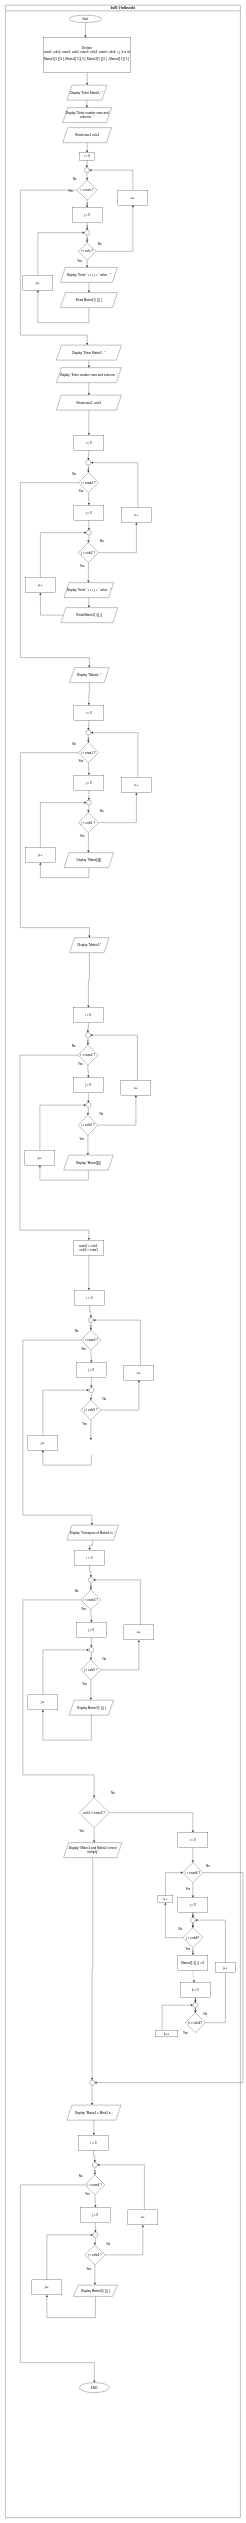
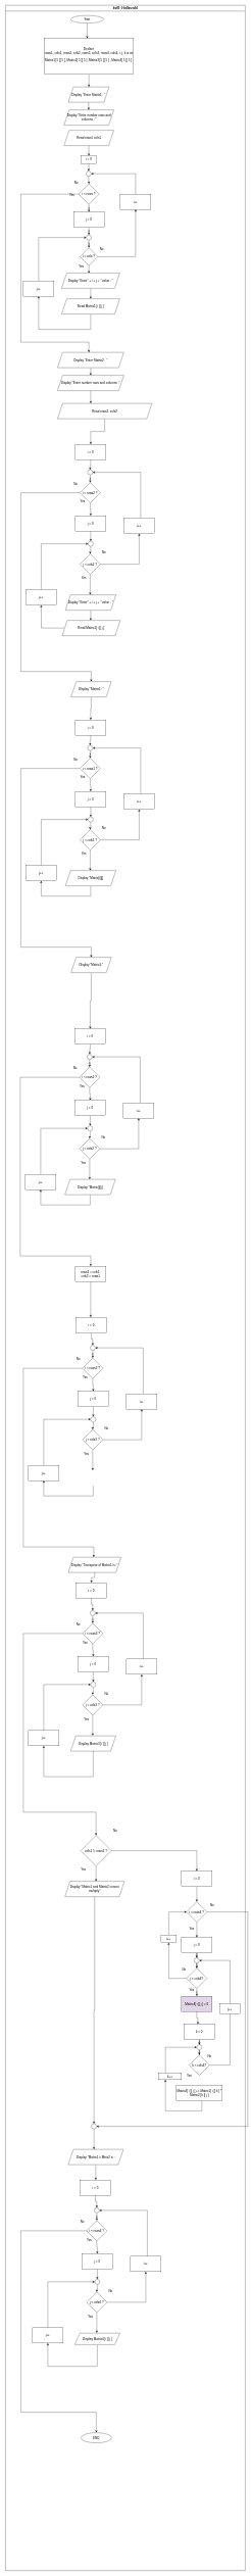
- <mxCell id="42" value="Read rows2. cols2" style="shape=parallelogram;perimeter=parallelogramPerimeter;whiteSpace=wrap;html=1;fixedSize=1;" vertex="1" parent="2"><mxGeometry x="204" y="1560" width="260" height="60" as="geometry" /></mxCell>
+ <mxCell id="42" value="Read rows2. cols2" style="shape=parallelogram;perimeter=parallelogramPerimeter;whiteSpace=wrap;html=1;fixedSize=1;" vertex="1" parent="2"><mxGeometry x="204" y="1560" width="370" height="60" as="geometry" /></mxCell>
- <mxCell id="159" value="Matrix4[ i ][ j ] = 0" style="rounded=0;whiteSpace=wrap;html=1;" vertex="1" parent="2"><mxGeometry x="690" y="7800" width="120" height="60" as="geometry" /></mxCell>
+ <mxCell id="159" value="Matrix4[ i ][ j ] = 0" style="rounded=0;whiteSpace=wrap;html=1;fillColor=#e1d5e7;" vertex="1" parent="2"><mxGeometry x="690" y="7800" width="120" height="60" as="geometry" /></mxCell>
- <mxCell id="180" style="edgeStyle=orthogonalEdgeStyle;rounded=0;orthogonalLoop=1;jettySize=auto;html=1;entryX=0.454;entryY=-0.008;entryDx=0;entryDy=0;entryPerimeter=0;dashed=1;" edge="1" parent="2" source="159" target="165"><mxGeometry relative="1" as="geometry" /></mxCell>
+ <mxCell id="180" style="edgeStyle=orthogonalEdgeStyle;rounded=0;orthogonalLoop=1;jettySize=auto;html=1;entryX=0.454;entryY=-0.008;entryDx=0;entryDy=0;entryPerimeter=0;" edge="1" parent="2" source="159" target="165"><mxGeometry relative="1" as="geometry" /></mxCell>
+ <mxCell id="168" style="edgeStyle=orthogonalEdgeStyle;rounded=0;orthogonalLoop=1;jettySize=auto;html=1;" edge="1" parent="2" source="169" target="173"><mxGeometry relative="1" as="geometry"><Array as="points"><mxPoint x="770" y="8250" /><mxPoint x="627" y="8250" /></Array></mxGeometry></mxCell>
+ <mxCell id="169" value="Matrix4[ i ][ j ] += Matrix1[ i ][ k ] * Matrix2[ k ][ j ]" style="rounded=0;whiteSpace=wrap;html=1;" vertex="1" parent="2"><mxGeometry x="670" y="8150" width="180" height="60" as="geometry" /></mxCell>
